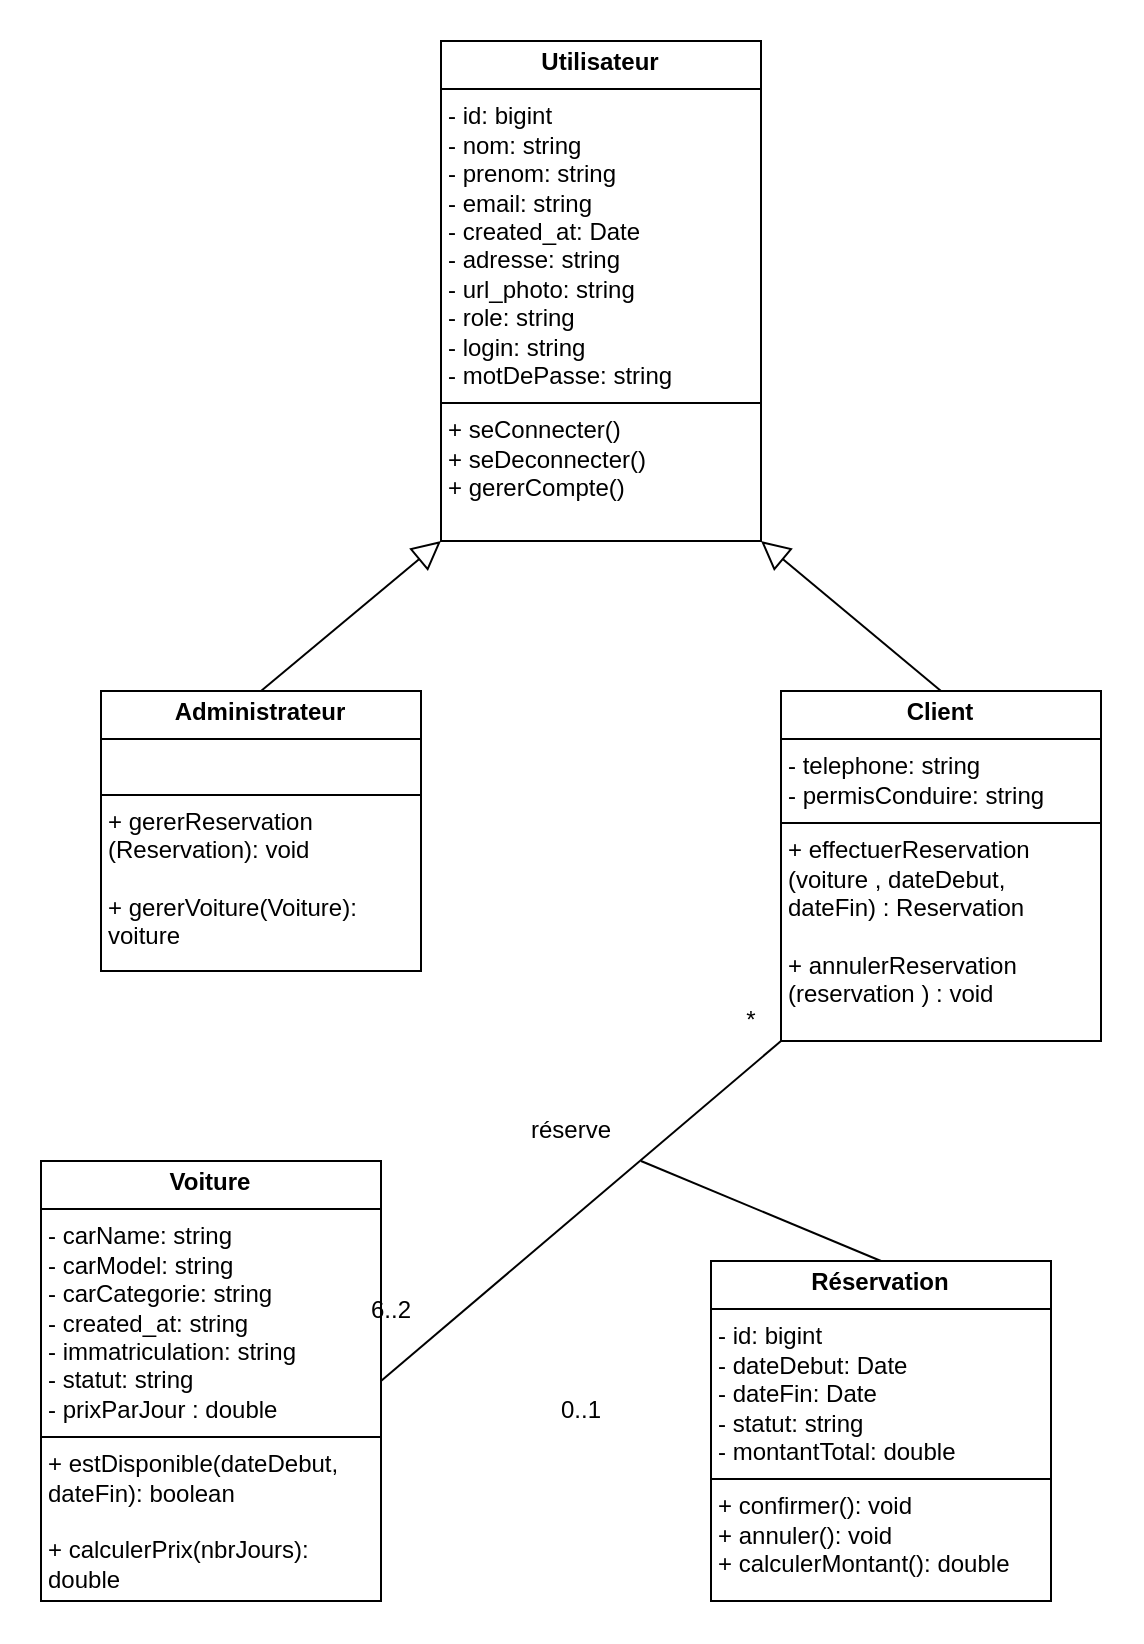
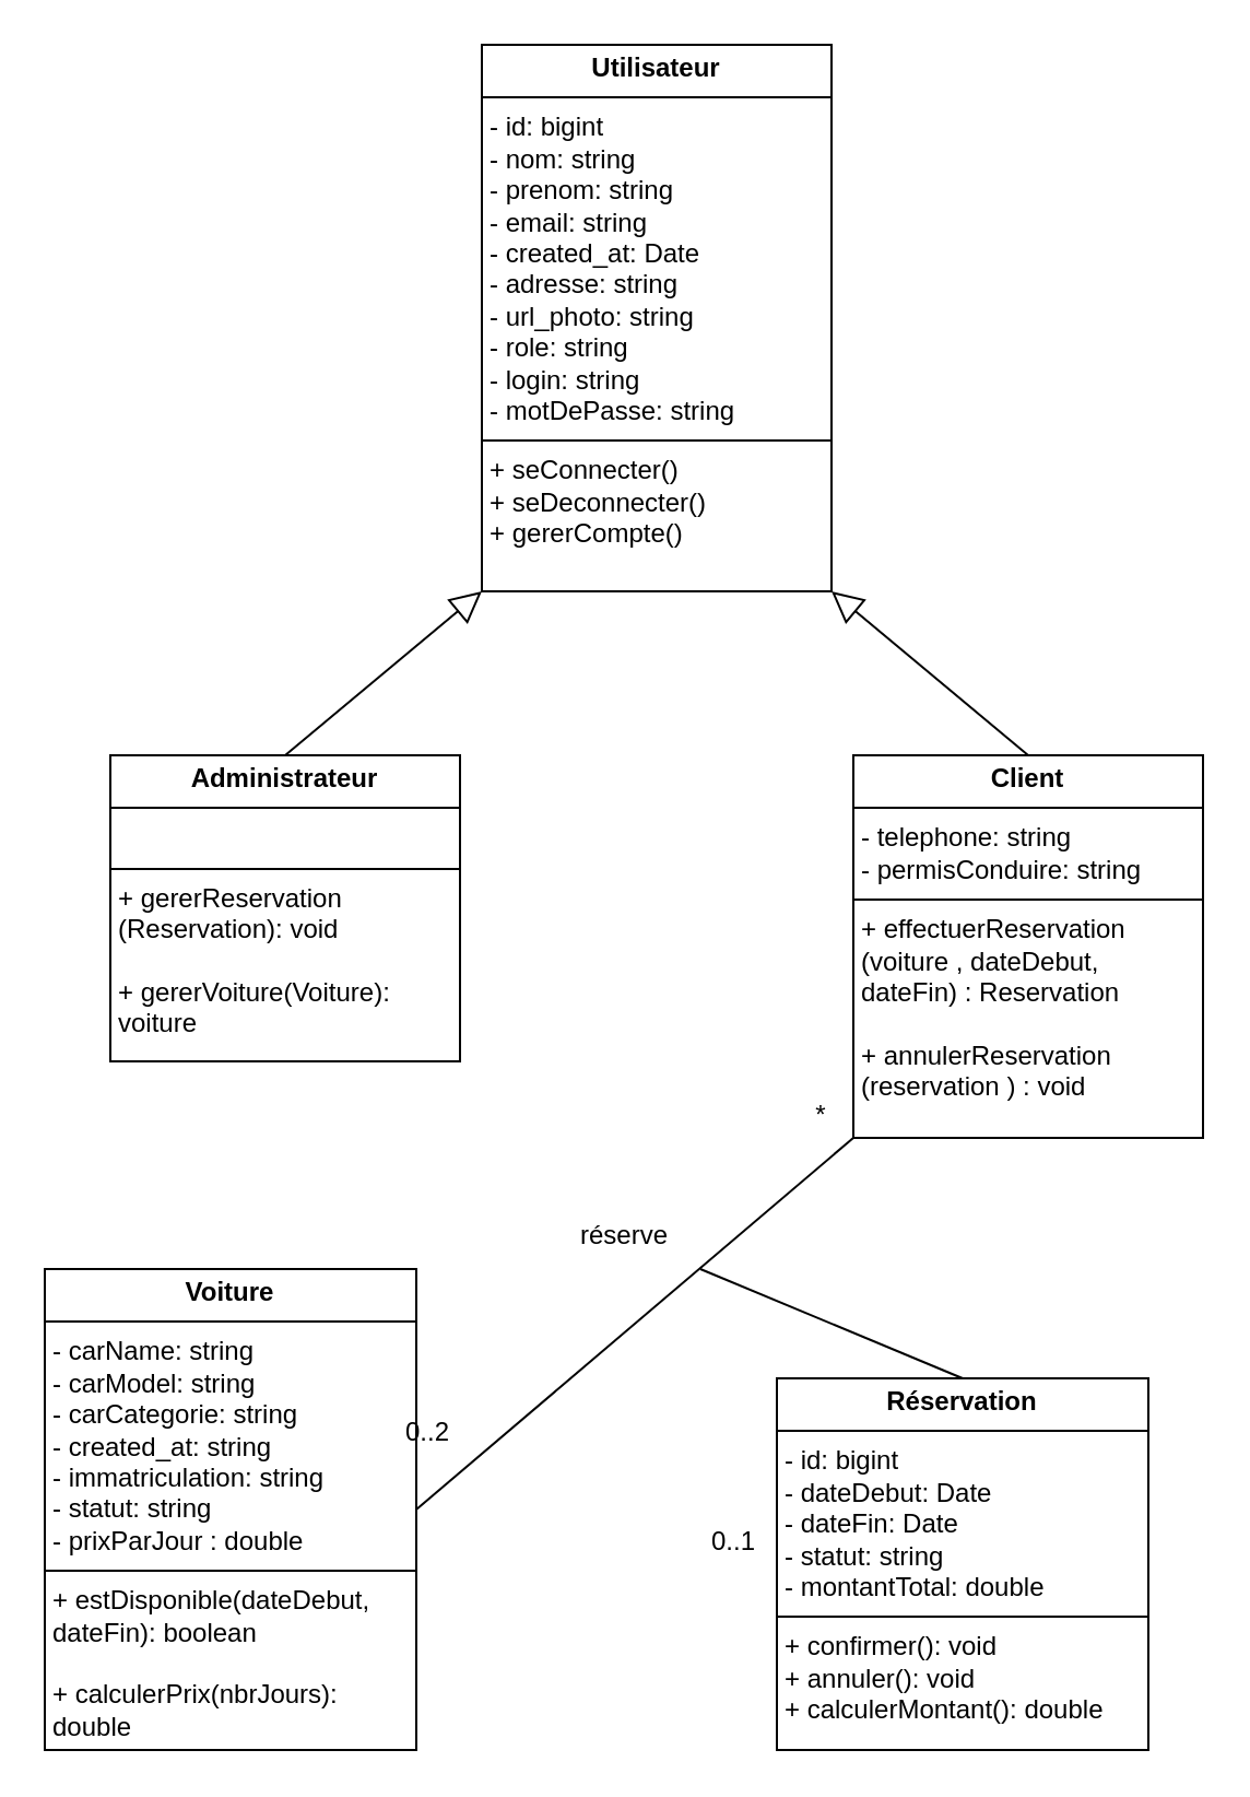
- <mxCell id="12" value="6..2" style="text;html=1;align=center;verticalAlign=middle;resizable=0;points=[];autosize=1;strokeColor=none;fillColor=none;" parent="1" vertex="1"><mxGeometry x="175" y="640" width="40" height="30" as="geometry" /></mxCell>
+ <mxCell id="12" value="0..2" style="text;html=1;align=center;verticalAlign=middle;resizable=0;points=[];autosize=1;strokeColor=none;fillColor=none;" parent="1" vertex="1"><mxGeometry x="175" y="640" width="40" height="30" as="geometry" /></mxCell>
- <mxCell id="13" value="0..1" style="text;html=1;align=center;verticalAlign=middle;resizable=0;points=[];autosize=1;strokeColor=none;fillColor=none;" parent="1" vertex="1"><mxGeometry x="270" y="690" width="40" height="30" as="geometry" /></mxCell>
+ <mxCell id="13" value="0..1" style="text;html=1;align=center;verticalAlign=middle;resizable=0;points=[];autosize=1;strokeColor=none;fillColor=none;" parent="1" vertex="1"><mxGeometry x="315" y="690" width="40" height="30" as="geometry" /></mxCell>
